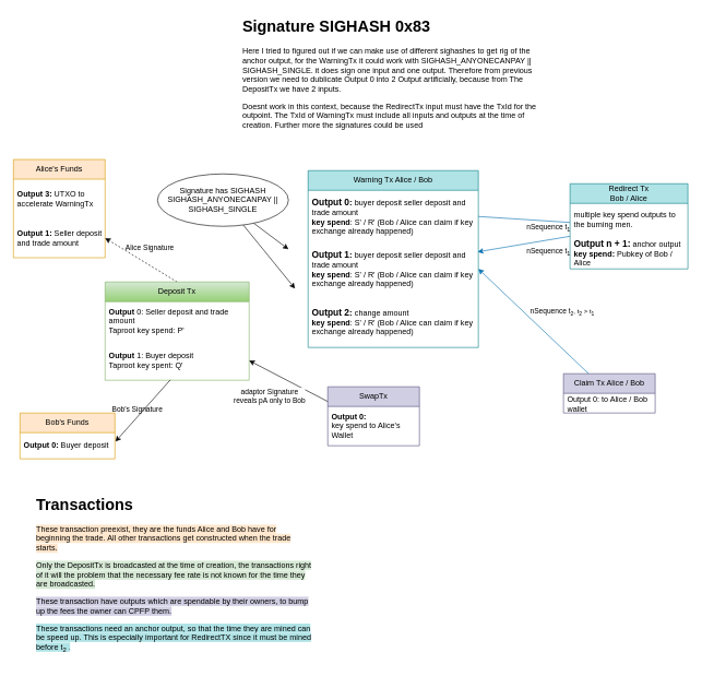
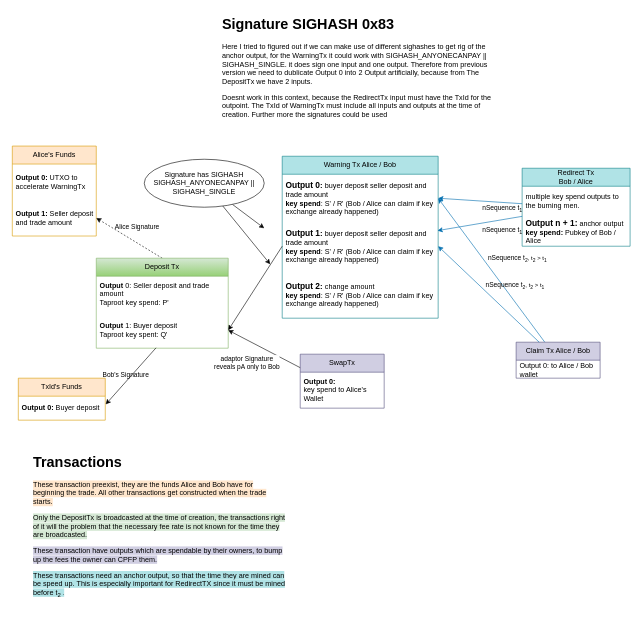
- <mxCell id="3" value="&lt;b&gt;Output 3: &lt;/b&gt;UTXO to accelerate WarningTx" style="text;strokeColor=none;fillColor=none;align=left;verticalAlign=middle;spacingLeft=4;spacingRight=4;overflow=hidden;points=[[0,0.5],[1,0.5]];portConstraint=eastwest;rotatable=0;whiteSpace=wrap;html=1;labelBackgroundColor=none;" vertex="1" parent="2"><mxGeometry y="30" width="140" height="60" as="geometry" /></mxCell>
+ <mxCell id="3" value="&lt;b&gt;Output 0: &lt;/b&gt;UTXO to accelerate WarningTx" style="text;strokeColor=none;fillColor=none;align=left;verticalAlign=middle;spacingLeft=4;spacingRight=4;overflow=hidden;points=[[0,0.5],[1,0.5]];portConstraint=eastwest;rotatable=0;whiteSpace=wrap;html=1;labelBackgroundColor=none;" vertex="1" parent="2"><mxGeometry y="30" width="140" height="60" as="geometry" /></mxCell>
- <mxCell id="19" style="rounded=0;orthogonalLoop=1;jettySize=auto;html=1;labelBackgroundColor=none;fontColor=default;entryX=1;entryY=0.5;entryDx=0;entryDy=0;fillColor=#1ba1e2;strokeColor=#006EAF;endArrow=none;" parent="1" source="27" target="15" edge="1"><mxGeometry relative="1" as="geometry"><mxPoint x="740" y="445" as="targetPoint" /></mxGeometry></mxCell>
+ <mxCell id="19" style="rounded=0;orthogonalLoop=1;jettySize=auto;html=1;labelBackgroundColor=none;fontColor=default;entryX=1;entryY=0.5;entryDx=0;entryDy=0;fillColor=#1ba1e2;strokeColor=#006EAF;" parent="1" source="27" target="15" edge="1"><mxGeometry relative="1" as="geometry"><mxPoint x="740" y="445" as="targetPoint" /></mxGeometry></mxCell>
+ <mxCell id="21" style="rounded=0;orthogonalLoop=1;jettySize=auto;html=1;labelBackgroundColor=none;fontColor=default;entryX=1;entryY=0.5;entryDx=0;entryDy=0;fillColor=#1ba1e2;strokeColor=#006EAF;" parent="1" source="30" target="15" edge="1"><mxGeometry relative="1" as="geometry"><mxPoint x="840" y="590" as="sourcePoint" /><mxPoint x="760" y="540" as="targetPoint" /></mxGeometry></mxCell>
+ <mxCell id="22" value="nSequence t&lt;font size=&quot;1&quot;&gt;&lt;sub&gt;2&lt;/sub&gt;, t&lt;sub&gt;2&lt;/sub&gt; &amp;gt; t&lt;sub&gt;1&lt;/sub&gt;&lt;/font&gt;" style="edgeLabel;html=1;align=center;verticalAlign=middle;resizable=0;points=[];labelBackgroundColor=none;" parent="21" vertex="1" connectable="0"><mxGeometry x="0.11" y="2" relative="1" as="geometry"><mxPoint x="54" y="-7" as="offset" /></mxGeometry></mxCell>
+ <mxCell id="18" style="rounded=0;orthogonalLoop=1;jettySize=auto;html=1;entryX=1;entryY=0.5;entryDx=0;entryDy=0;labelBackgroundColor=none;fontColor=default;exitX=0;exitY=0.5;exitDx=0;exitDy=0;" parent="1" source="16" target="11" edge="1"><mxGeometry relative="1" as="geometry"><mxPoint x="500" y="571.463" as="sourcePoint" /></mxGeometry></mxCell>
- <mxCell id="5" value="Bob's Funds" style="swimlane;fontStyle=0;childLayout=stackLayout;horizontal=1;startSize=30;horizontalStack=0;resizeParent=1;resizeParentMax=0;resizeLast=0;collapsible=1;marginBottom=0;whiteSpace=wrap;html=1;labelBackgroundColor=none;fillColor=#ffe6cc;strokeColor=#d79b00;" parent="1" vertex="1"><mxGeometry x="30" y="630" width="145" height="70" as="geometry" /></mxCell>
+ <mxCell id="5" value="TxId's Funds" style="swimlane;fontStyle=0;childLayout=stackLayout;horizontal=1;startSize=30;horizontalStack=0;resizeParent=1;resizeParentMax=0;resizeLast=0;collapsible=1;marginBottom=0;whiteSpace=wrap;html=1;labelBackgroundColor=none;fillColor=#ffe6cc;strokeColor=#d79b00;" parent="1" vertex="1"><mxGeometry x="30" y="630" width="145" height="70" as="geometry" /></mxCell>
